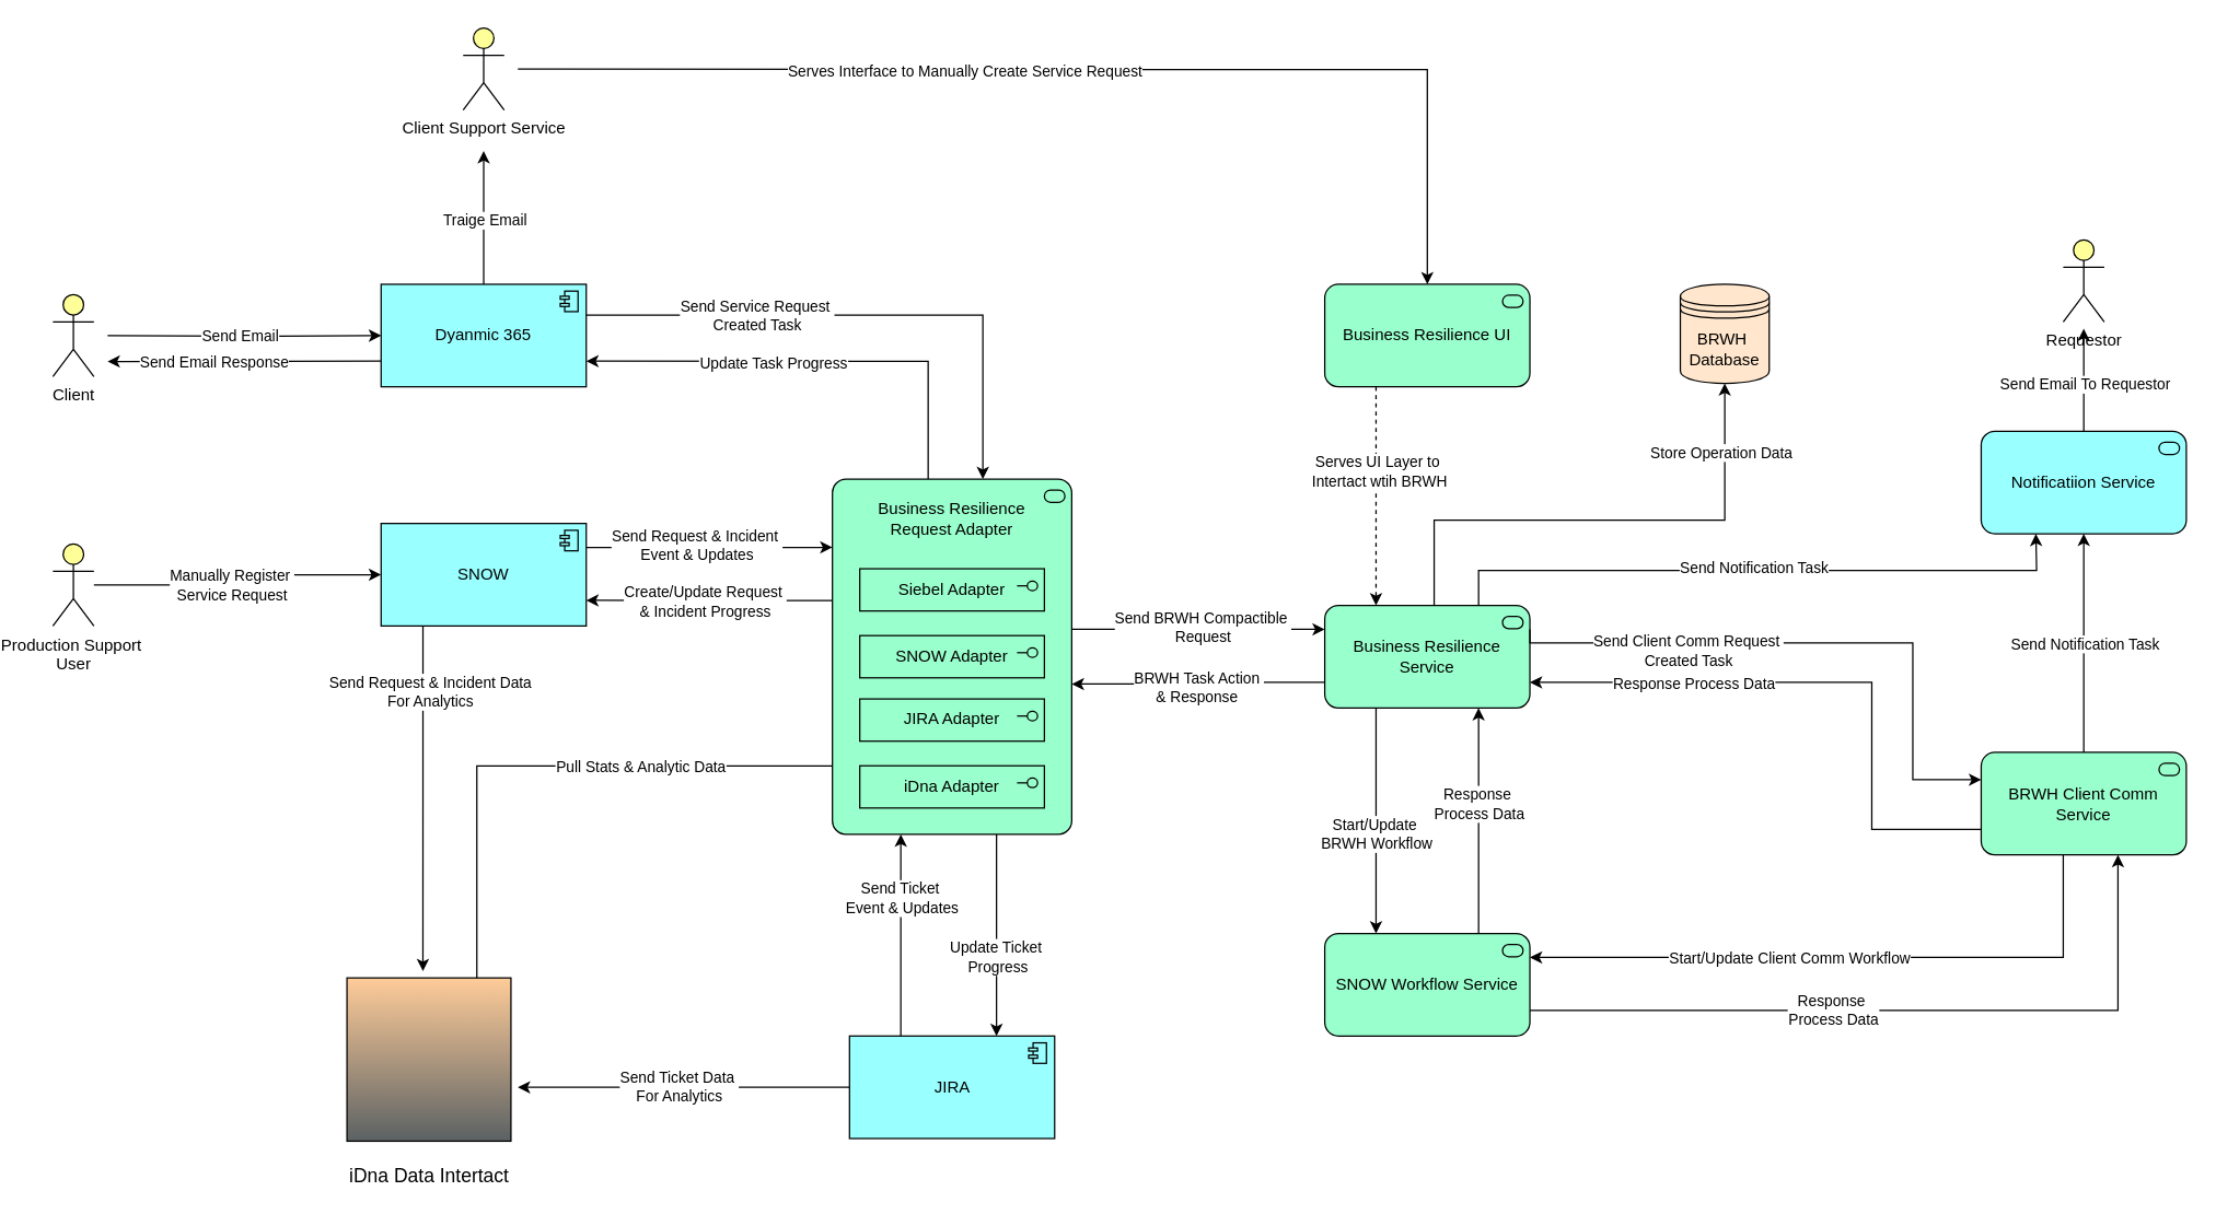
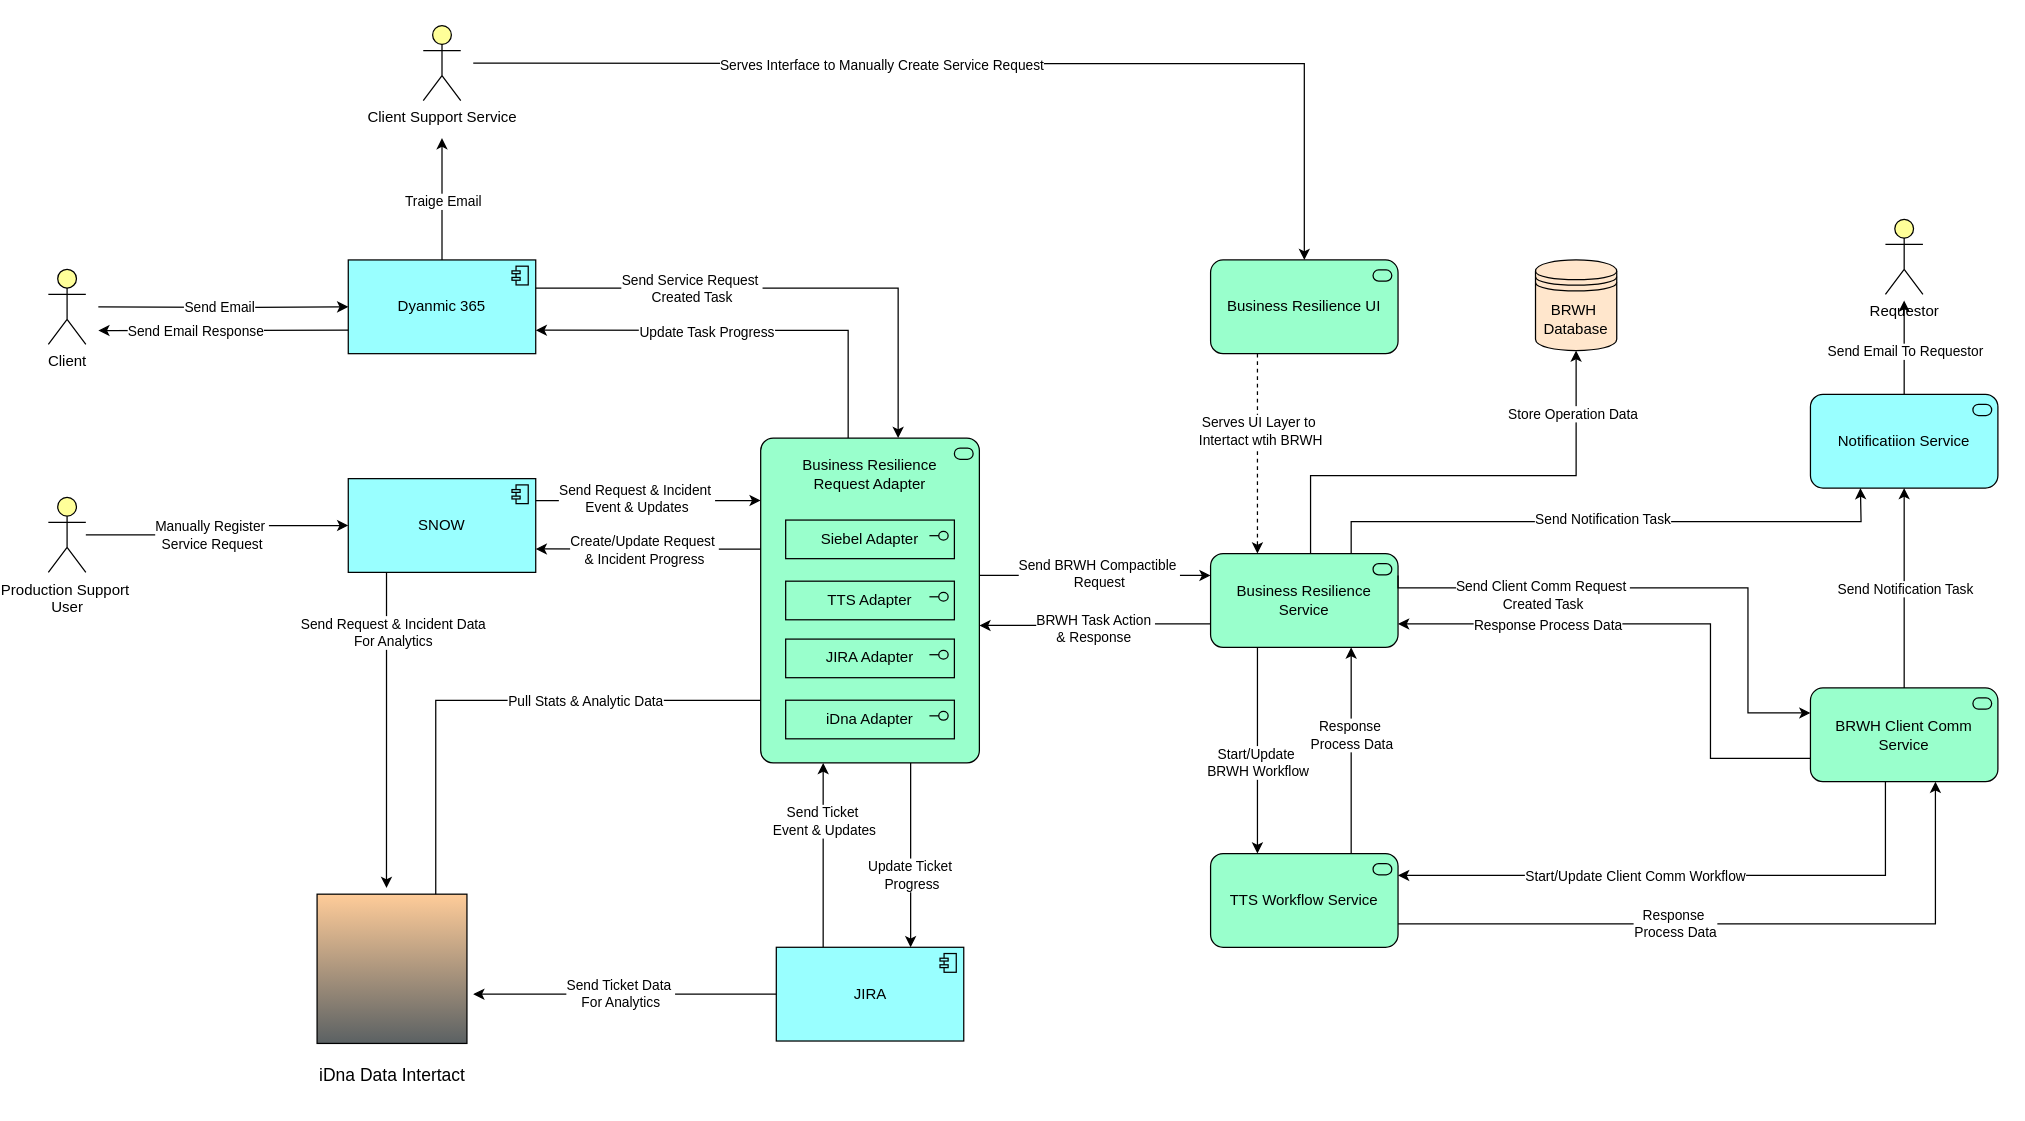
- <mxCell id="24" value="SNOW Adapter" style="html=1;outlineConnect=0;whiteSpace=wrap;fillColor=#99FFCC;shape=mxgraph.archimate3.application;appType=interface;archiType=square;" parent="19" vertex="1"><mxGeometry x="20" y="114.554" width="135" height="30.891" as="geometry" /></mxCell>
+ <mxCell id="24" value="TTS Adapter" style="html=1;outlineConnect=0;whiteSpace=wrap;fillColor=#99FFCC;shape=mxgraph.archimate3.application;appType=interface;archiType=square;" parent="19" vertex="1"><mxGeometry x="20" y="114.554" width="135" height="30.891" as="geometry" /></mxCell>
- <mxCell id="32" value="&lt;div&gt;SNOW Workflow Service&lt;/div&gt;" style="html=1;outlineConnect=0;whiteSpace=wrap;fillColor=#99FFCC;shape=mxgraph.archimate3.application;appType=serv;archiType=rounded" parent="1" vertex="1"><mxGeometry x="950" y="682.5" width="150" height="75" as="geometry" /></mxCell>
+ <mxCell id="32" value="&lt;div&gt;TTS Workflow Service&lt;/div&gt;" style="html=1;outlineConnect=0;whiteSpace=wrap;fillColor=#99FFCC;shape=mxgraph.archimate3.application;appType=serv;archiType=rounded" parent="1" vertex="1"><mxGeometry x="950" y="682.5" width="150" height="75" as="geometry" /></mxCell>
